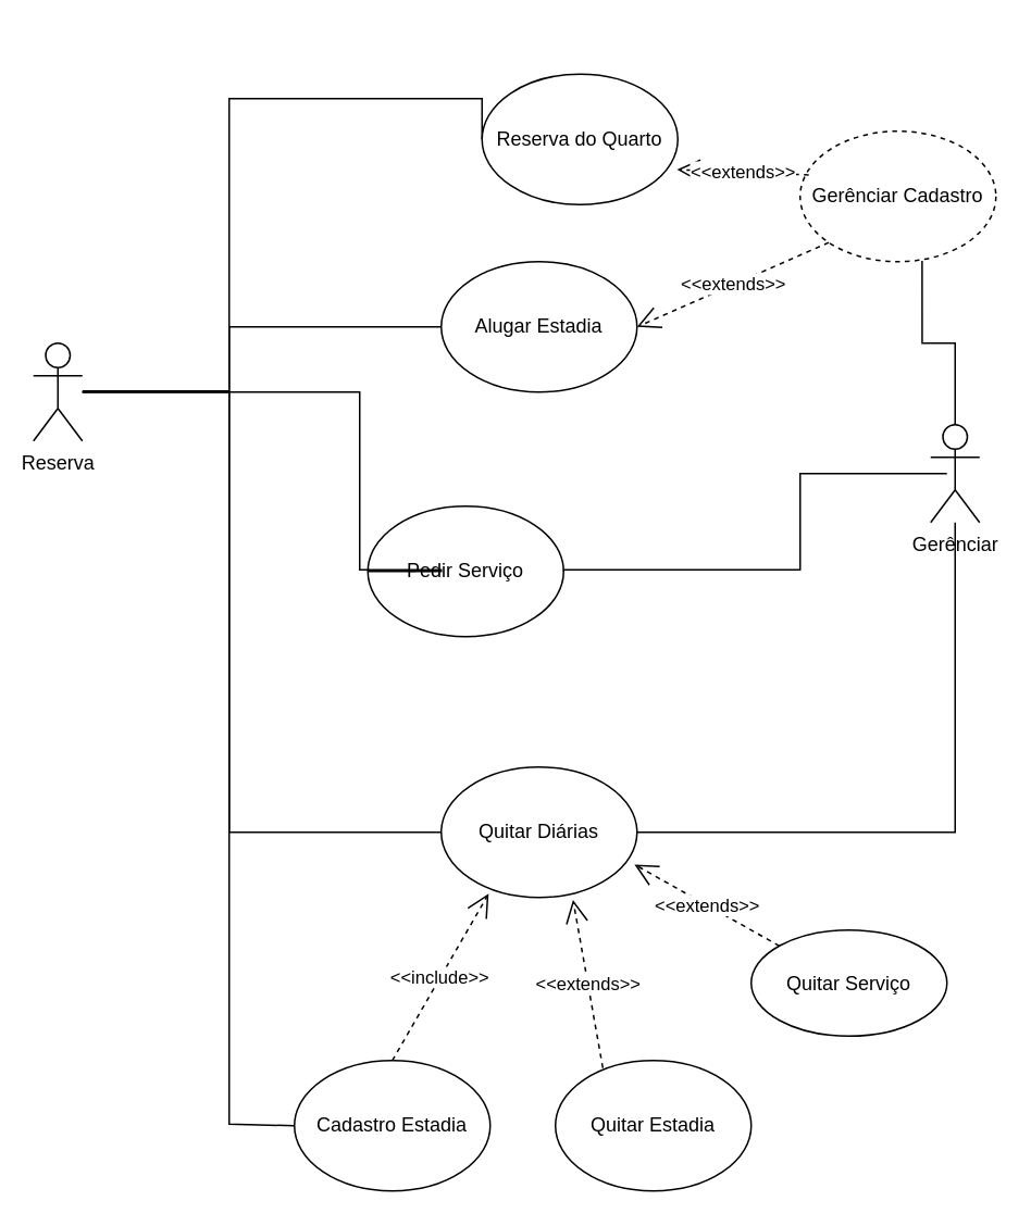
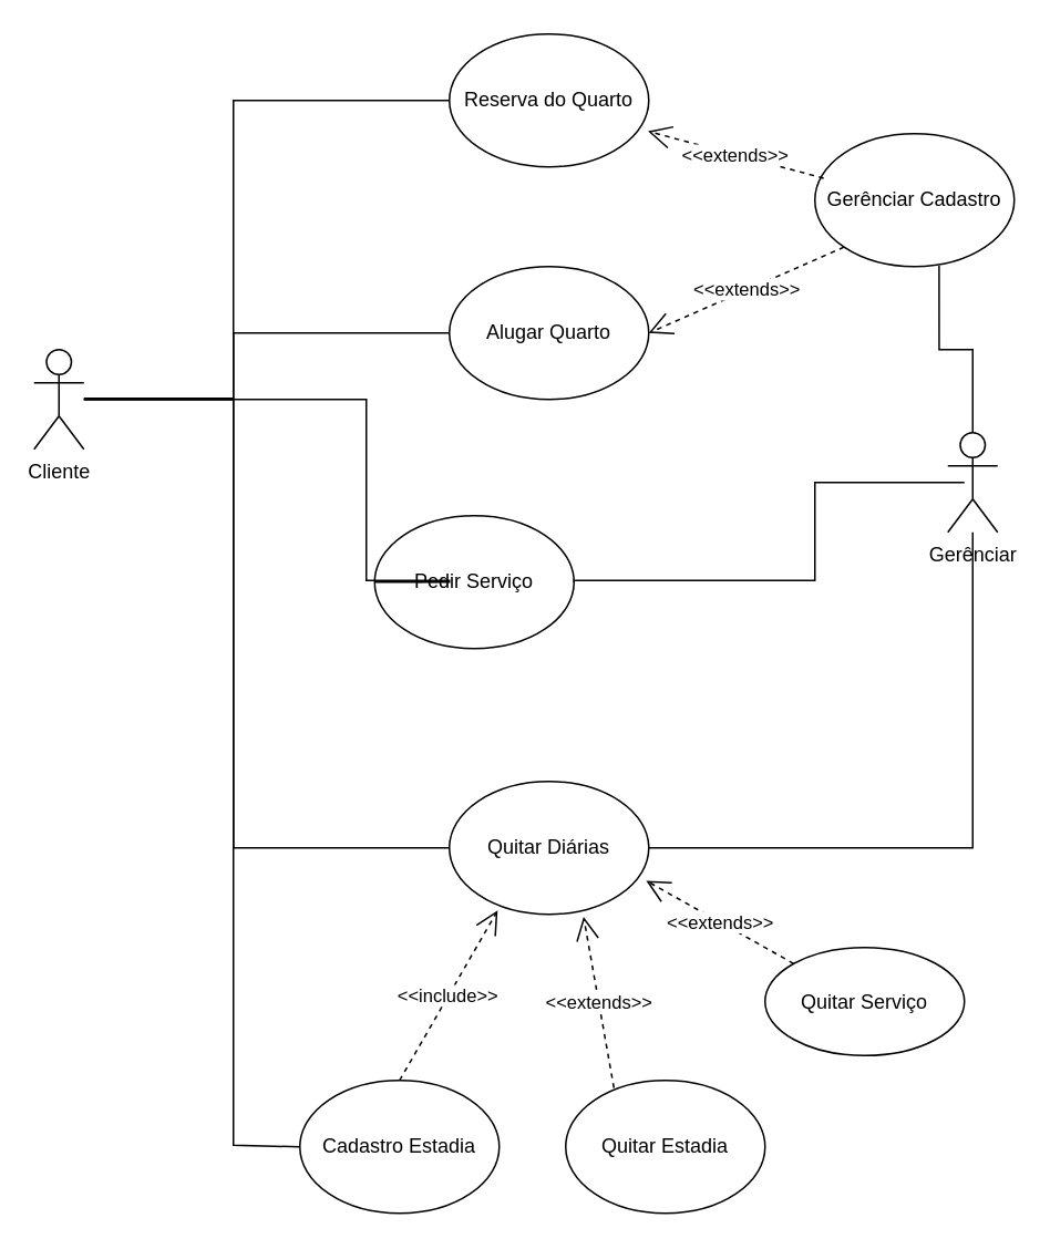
- <mxCell id="2" value="Reserva do Quarto" style="ellipse;whiteSpace=wrap;html=1;" vertex="1" parent="1"><mxGeometry x="295" y="45" width="120" height="80" as="geometry" /></mxCell>
+ <mxCell id="2" value="Reserva do Quarto" style="ellipse;whiteSpace=wrap;html=1;" vertex="1" parent="1"><mxGeometry x="270" y="20" width="120" height="80" as="geometry" /></mxCell>
- <mxCell id="5" value="Gerênciar Cadastro" style="ellipse;whiteSpace=wrap;html=1;dashed=1;" vertex="1" parent="1"><mxGeometry x="490" y="80" width="120" height="80" as="geometry" /></mxCell>
+ <mxCell id="5" value="Gerênciar Cadastro" style="ellipse;whiteSpace=wrap;html=1;" vertex="1" parent="1"><mxGeometry x="490" y="80" width="120" height="80" as="geometry" /></mxCell>
- <mxCell id="3" value="Alugar Estadia" style="ellipse;whiteSpace=wrap;html=1;" vertex="1" parent="1"><mxGeometry x="270" y="160" width="120" height="80" as="geometry" /></mxCell>
+ <mxCell id="3" value="Alugar Quarto" style="ellipse;whiteSpace=wrap;html=1;" vertex="1" parent="1"><mxGeometry x="270" y="160" width="120" height="80" as="geometry" /></mxCell>
- <mxCell id="4" value="Reserva" style="shape=umlActor;verticalLabelPosition=bottom;verticalAlign=top;html=1;outlineConnect=0;" vertex="1" parent="1"><mxGeometry x="20" y="210" width="30" height="60" as="geometry" /></mxCell>
+ <mxCell id="4" value="Cliente" style="shape=umlActor;verticalLabelPosition=bottom;verticalAlign=top;html=1;outlineConnect=0;" vertex="1" parent="1"><mxGeometry x="20" y="210" width="30" height="60" as="geometry" /></mxCell>
